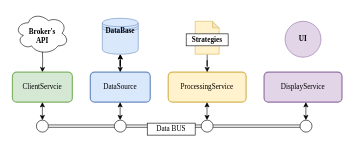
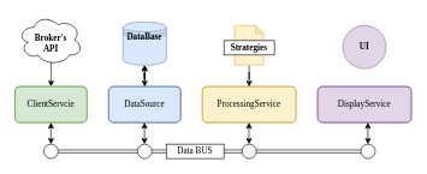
- <mxCell id="28" value="Data BUS" style="rounded=0;whiteSpace=wrap;html=1;fontFamily=Ubuntu;" vertex="1" parent="1"><mxGeometry x="245" y="205" width="80" height="20" as="geometry" /></mxCell>
+ <mxCell id="28" value="Data BUS" style="rounded=0;whiteSpace=wrap;html=1;fontFamily=Ubuntu;" vertex="1" parent="1"><mxGeometry x="230" y="200" width="80" height="20" as="geometry" /></mxCell>
